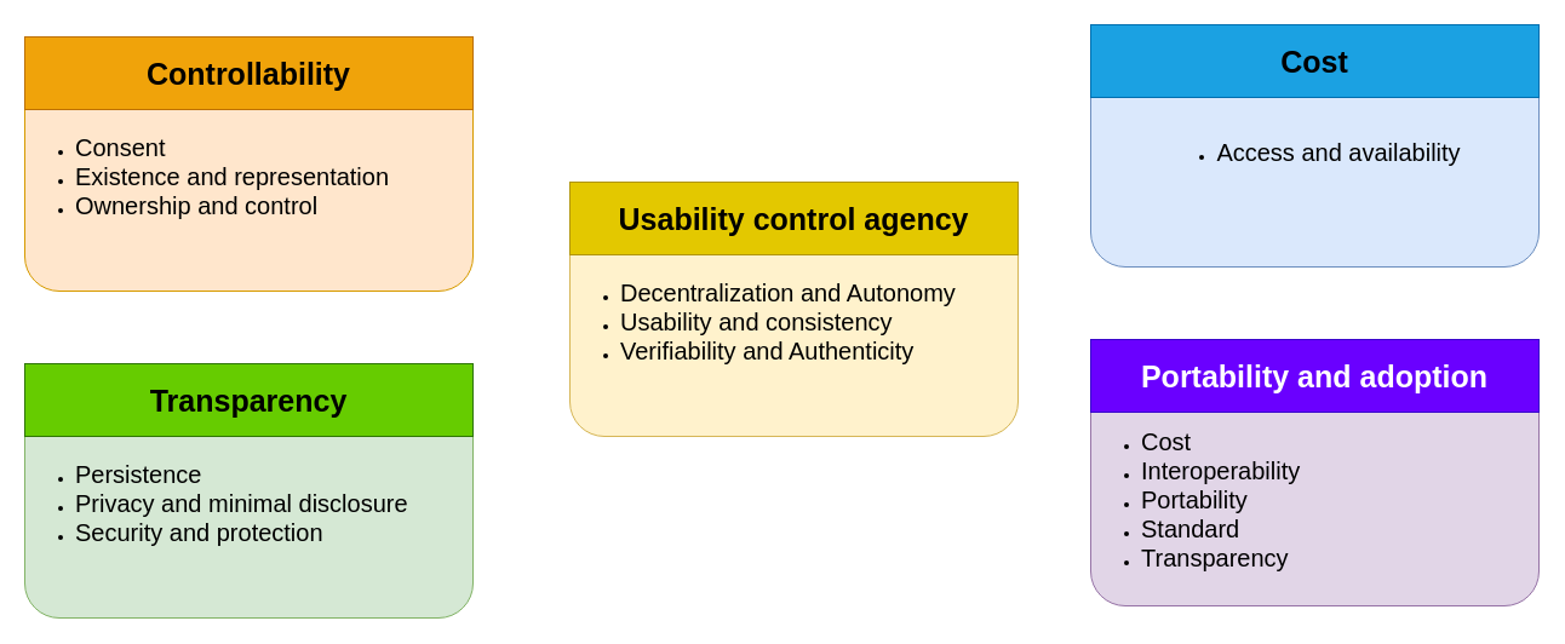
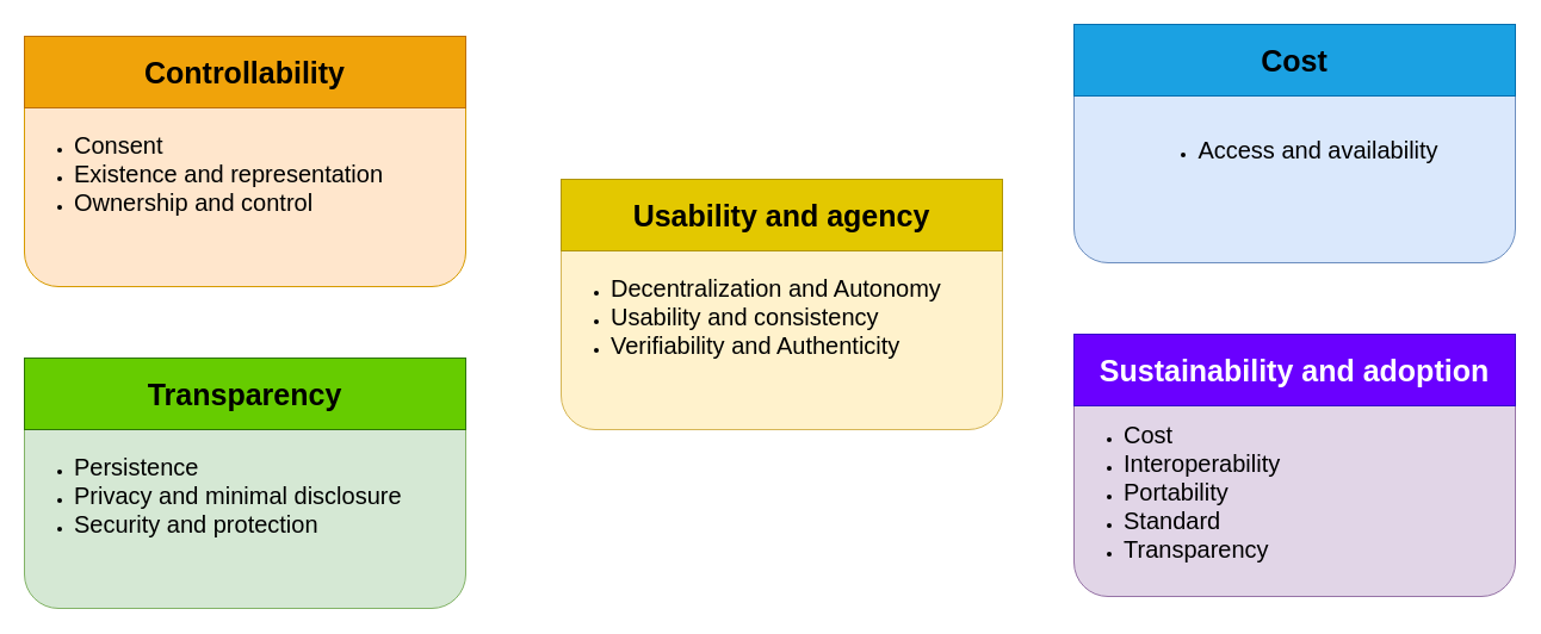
- <mxCell id="6" value="&lt;div&gt;&lt;b&gt;&lt;font style=&quot;font-size: 25px;&quot;&gt;Usability control agency&lt;/font&gt;&lt;/b&gt;&lt;/div&gt;" style="rounded=0;whiteSpace=wrap;html=1;fillColor=#e3c800;fontColor=#000000;strokeColor=#B09500;" vertex="1" parent="1"><mxGeometry x="470" y="150" width="370" height="60" as="geometry" /></mxCell>
+ <mxCell id="6" value="&lt;div&gt;&lt;b&gt;&lt;font style=&quot;font-size: 25px;&quot;&gt;Usability and agency&lt;/font&gt;&lt;/b&gt;&lt;/div&gt;" style="rounded=0;whiteSpace=wrap;html=1;fillColor=#e3c800;fontColor=#000000;strokeColor=#B09500;" vertex="1" parent="1"><mxGeometry x="470" y="150" width="370" height="60" as="geometry" /></mxCell>
- <mxCell id="10" value="&lt;b&gt;&lt;font style=&quot;font-size: 25px;&quot;&gt;Portability and adoption&lt;br&gt;&lt;/font&gt;&lt;/b&gt;" style="rounded=0;whiteSpace=wrap;html=1;fillColor=#6a00ff;fontColor=#ffffff;strokeColor=#3700CC;" vertex="1" parent="1"><mxGeometry x="900" y="280" width="370" height="60" as="geometry" /></mxCell>
+ <mxCell id="10" value="&lt;b&gt;&lt;font style=&quot;font-size: 25px;&quot;&gt;Sustainability and adoption&lt;br&gt;&lt;/font&gt;&lt;/b&gt;" style="rounded=0;whiteSpace=wrap;html=1;fillColor=#6a00ff;fontColor=#ffffff;strokeColor=#3700CC;" vertex="1" parent="1"><mxGeometry x="900" y="280" width="370" height="60" as="geometry" /></mxCell>
